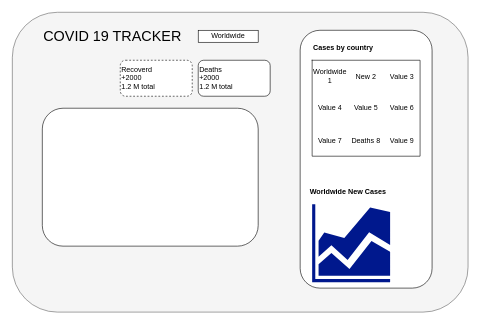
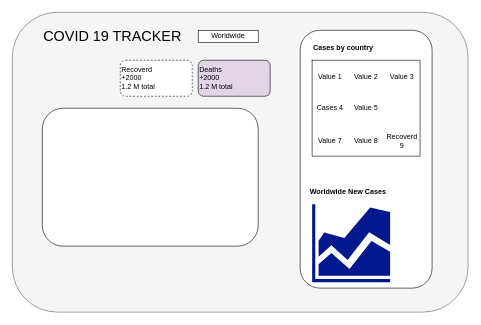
- <mxCell id="15" value="Worldwide 1" style="shape=partialRectangle;html=1;whiteSpace=wrap;connectable=0;fillColor=none;top=0;left=0;bottom=0;right=0;overflow=hidden;" vertex="1" parent="14"><mxGeometry width="60" height="53" as="geometry" /></mxCell>
+ <mxCell id="15" value="Value 1" style="shape=partialRectangle;html=1;whiteSpace=wrap;connectable=0;fillColor=none;top=0;left=0;bottom=0;right=0;overflow=hidden;" vertex="1" parent="14"><mxGeometry width="60" height="53" as="geometry" /></mxCell>
- <mxCell id="16" value="New 2" style="shape=partialRectangle;html=1;whiteSpace=wrap;connectable=0;fillColor=none;top=0;left=0;bottom=0;right=0;overflow=hidden;" vertex="1" parent="14"><mxGeometry x="60" width="60" height="53" as="geometry" /></mxCell>
+ <mxCell id="16" value="Value 2" style="shape=partialRectangle;html=1;whiteSpace=wrap;connectable=0;fillColor=none;top=0;left=0;bottom=0;right=0;overflow=hidden;" vertex="1" parent="14"><mxGeometry x="60" width="60" height="53" as="geometry" /></mxCell>
- <mxCell id="6" value="&lt;br&gt;&lt;div align=&quot;left&quot;&gt;Deaths&lt;br&gt;+2000&lt;br&gt;1.2 M total&lt;br&gt;&lt;/div&gt;&lt;div align=&quot;left&quot;&gt;&lt;br&gt;&lt;/div&gt;" style="rounded=1;whiteSpace=wrap;html=1;align=left;" vertex="1" parent="1"><mxGeometry x="330" y="100" width="120" height="60" as="geometry" /></mxCell>
+ <mxCell id="6" value="&lt;br&gt;&lt;div align=&quot;left&quot;&gt;Deaths&lt;br&gt;+2000&lt;br&gt;1.2 M total&lt;br&gt;&lt;/div&gt;&lt;div align=&quot;left&quot;&gt;&lt;br&gt;&lt;/div&gt;" style="rounded=1;whiteSpace=wrap;html=1;align=left;fillColor=#e1d5e7;" vertex="1" parent="1"><mxGeometry x="330" y="100" width="120" height="60" as="geometry" /></mxCell>
- <mxCell id="19" value="Value 4" style="shape=partialRectangle;html=1;whiteSpace=wrap;connectable=0;fillColor=none;top=0;left=0;bottom=0;right=0;overflow=hidden;" vertex="1" parent="18"><mxGeometry width="60" height="54" as="geometry" /></mxCell>
+ <mxCell id="19" value="Cases 4" style="shape=partialRectangle;html=1;whiteSpace=wrap;connectable=0;fillColor=none;top=0;left=0;bottom=0;right=0;overflow=hidden;" vertex="1" parent="18"><mxGeometry width="60" height="54" as="geometry" /></mxCell>
- <mxCell id="21" value="Value 6" style="shape=partialRectangle;html=1;whiteSpace=wrap;connectable=0;fillColor=none;top=0;left=0;bottom=0;right=0;overflow=hidden;" vertex="1" parent="18"><mxGeometry x="120" width="60" height="54" as="geometry" /></mxCell>
- <mxCell id="24" value="Deaths 8" style="shape=partialRectangle;html=1;whiteSpace=wrap;connectable=0;fillColor=none;top=0;left=0;bottom=0;right=0;overflow=hidden;" vertex="1" parent="22"><mxGeometry x="60" width="60" height="53" as="geometry" /></mxCell>
+ <mxCell id="24" value="Value 8" style="shape=partialRectangle;html=1;whiteSpace=wrap;connectable=0;fillColor=none;top=0;left=0;bottom=0;right=0;overflow=hidden;" vertex="1" parent="22"><mxGeometry x="60" width="60" height="53" as="geometry" /></mxCell>
- <mxCell id="25" value="Value 9" style="shape=partialRectangle;html=1;whiteSpace=wrap;connectable=0;fillColor=none;top=0;left=0;bottom=0;right=0;overflow=hidden;" vertex="1" parent="22"><mxGeometry x="120" width="60" height="53" as="geometry" /></mxCell>
+ <mxCell id="25" value="Recoverd 9" style="shape=partialRectangle;html=1;whiteSpace=wrap;connectable=0;fillColor=none;top=0;left=0;bottom=0;right=0;overflow=hidden;" vertex="1" parent="22"><mxGeometry x="120" width="60" height="53" as="geometry" /></mxCell>
